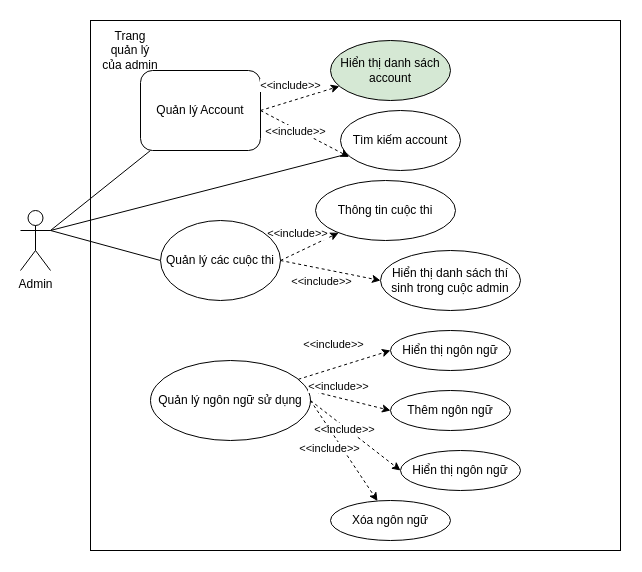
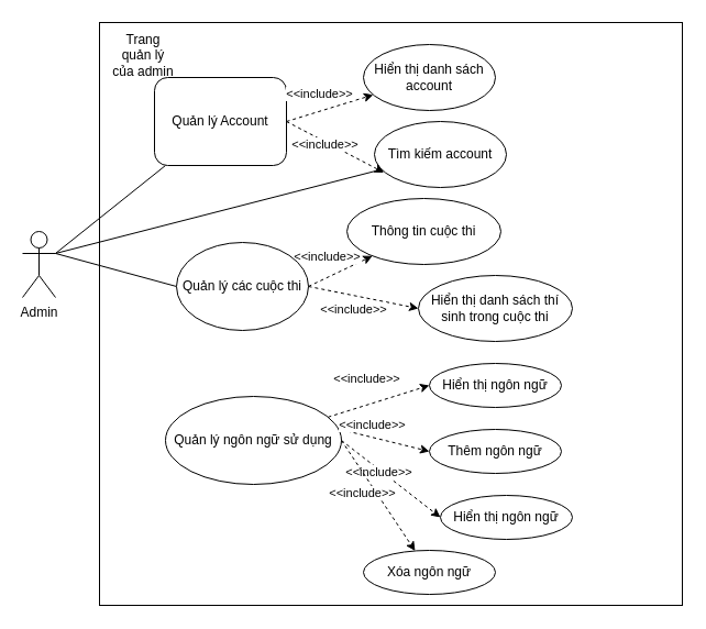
- <mxCell id="12" value="Hiển thị danh sách account" style="ellipse;whiteSpace=wrap;html=1;fillColor=#d5e8d4;" vertex="1" parent="1"><mxGeometry x="330" y="40" width="120" height="60" as="geometry" /></mxCell>
+ <mxCell id="12" value="Hiển thị danh sách account" style="ellipse;whiteSpace=wrap;html=1;" vertex="1" parent="1"><mxGeometry x="330" y="40" width="120" height="60" as="geometry" /></mxCell>
- <mxCell id="14" value="Hiển thị danh sách thí sinh trong cuộc admin" style="ellipse;whiteSpace=wrap;html=1;" vertex="1" parent="1"><mxGeometry x="380" y="250" width="140" height="60" as="geometry" /></mxCell>
+ <mxCell id="14" value="Hiển thị danh sách thí sinh trong cuộc thi" style="ellipse;whiteSpace=wrap;html=1;" vertex="1" parent="1"><mxGeometry x="380" y="250" width="140" height="60" as="geometry" /></mxCell>
